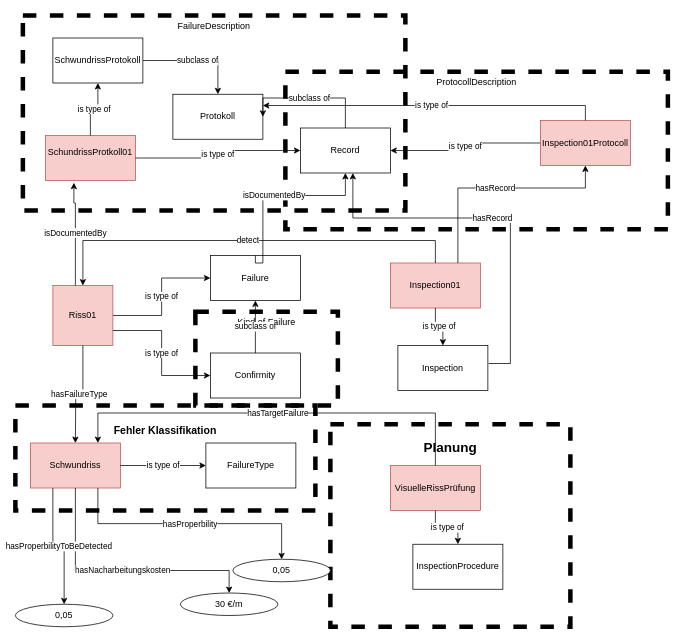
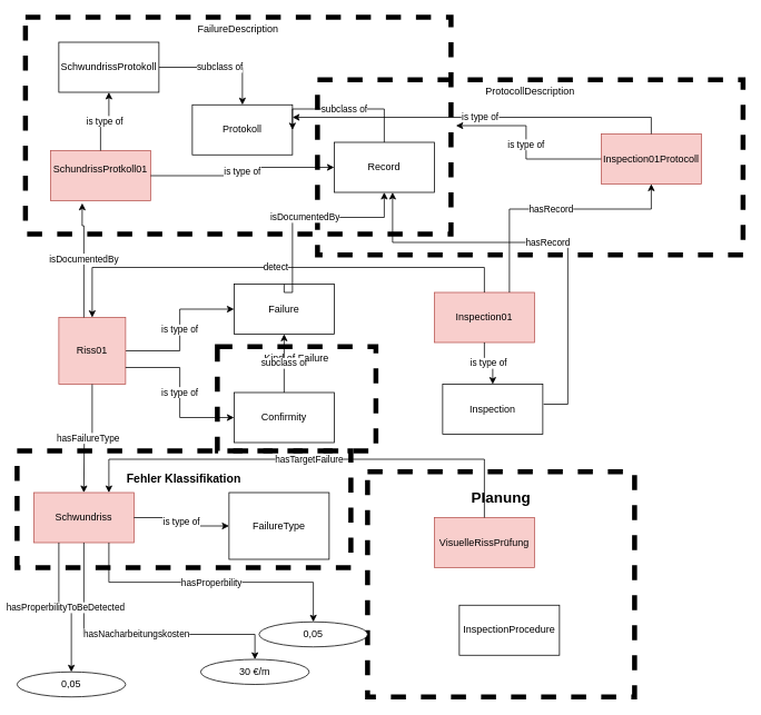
- <mxCell id="41" value="is type of" style="edgeStyle=orthogonalEdgeStyle;rounded=0;orthogonalLoop=1;jettySize=auto;html=1;exitX=0;exitY=0.5;exitDx=0;exitDy=0;entryX=1;entryY=0.5;entryDx=0;entryDy=0;" edge="1" parent="1" source="36" target="27"><mxGeometry relative="1" as="geometry"><mxPoint x="410" y="210" as="targetPoint" /><mxPoint x="190" y="220" as="sourcePoint" /></mxGeometry></mxCell>
+ <mxCell id="41" value="is type of" style="edgeStyle=orthogonalEdgeStyle;rounded=0;orthogonalLoop=1;jettySize=auto;html=1;exitX=0;exitY=0.5;exitDx=0;exitDy=0;" edge="1" parent="1" source="36" target="26"><mxGeometry relative="1" as="geometry"><mxPoint x="410" y="210" as="targetPoint" /><mxPoint x="190" y="220" as="sourcePoint" /></mxGeometry></mxCell>
- <mxCell id="15" value="FailureType" style="rounded=0;whiteSpace=wrap;html=1;" vertex="1" parent="1"><mxGeometry x="274" y="590" width="120" height="60" as="geometry" /></mxCell>
+ <mxCell id="15" value="FailureType" style="rounded=0;whiteSpace=wrap;html=1;" vertex="1" parent="1"><mxGeometry x="274" y="590" width="120" height="80" as="geometry" /></mxCell>
- <mxCell id="23" value="is type of" style="edgeStyle=orthogonalEdgeStyle;rounded=0;orthogonalLoop=1;jettySize=auto;html=1;entryX=0.5;entryY=0;entryDx=0;entryDy=0;exitX=0.5;exitY=1;exitDx=0;exitDy=0;" edge="1" parent="1" source="20" target="22"><mxGeometry relative="1" as="geometry"><mxPoint x="290" y="660" as="targetPoint" /><mxPoint x="150" y="700" as="sourcePoint" /></mxGeometry></mxCell>
